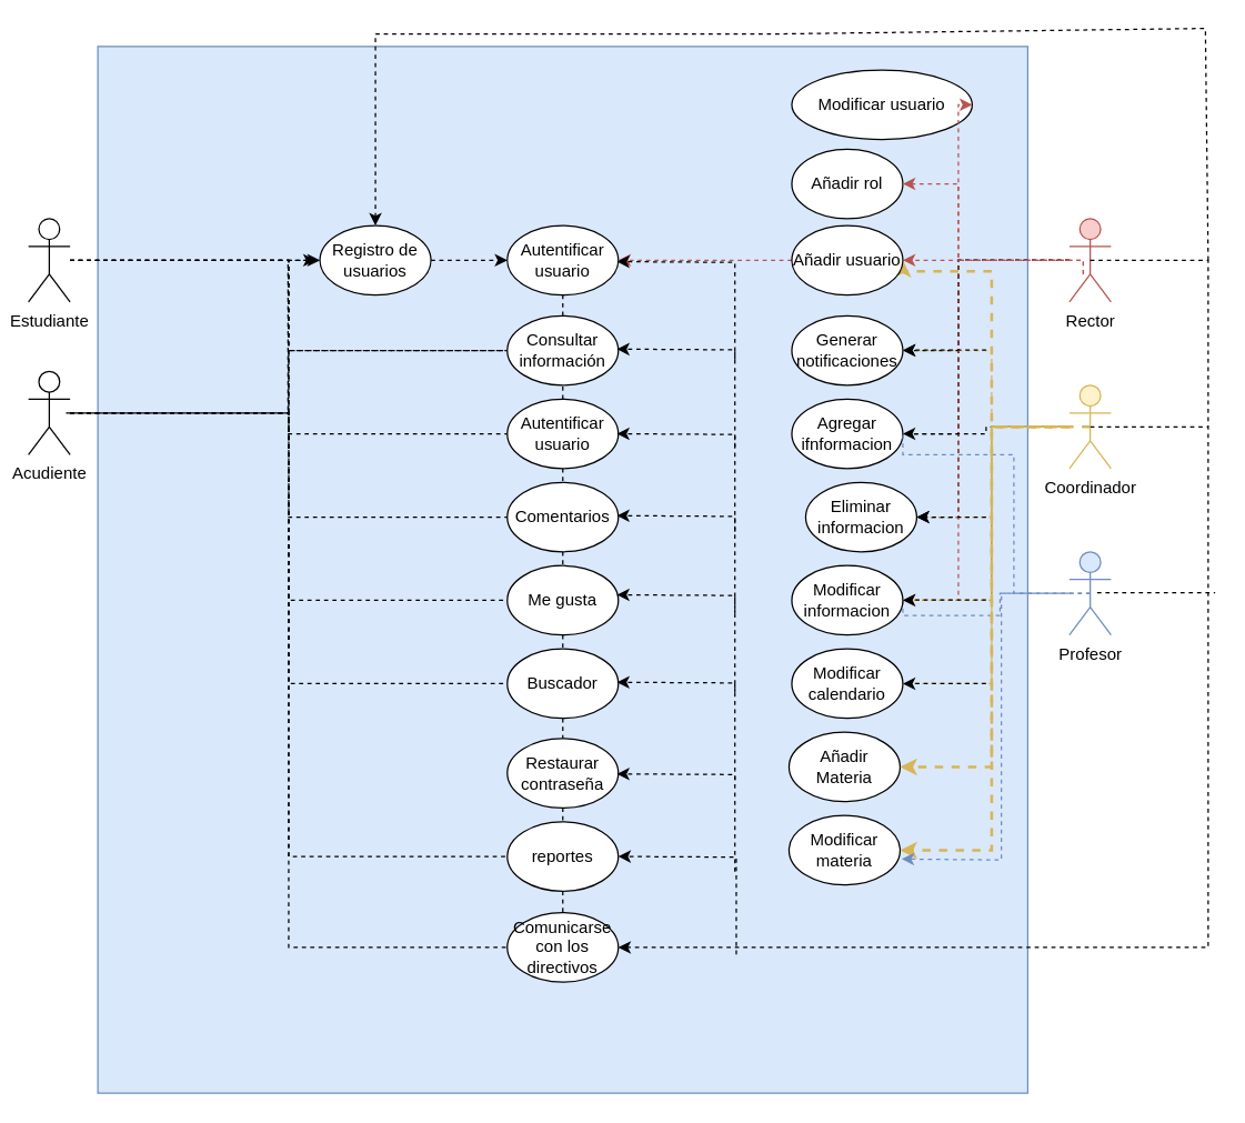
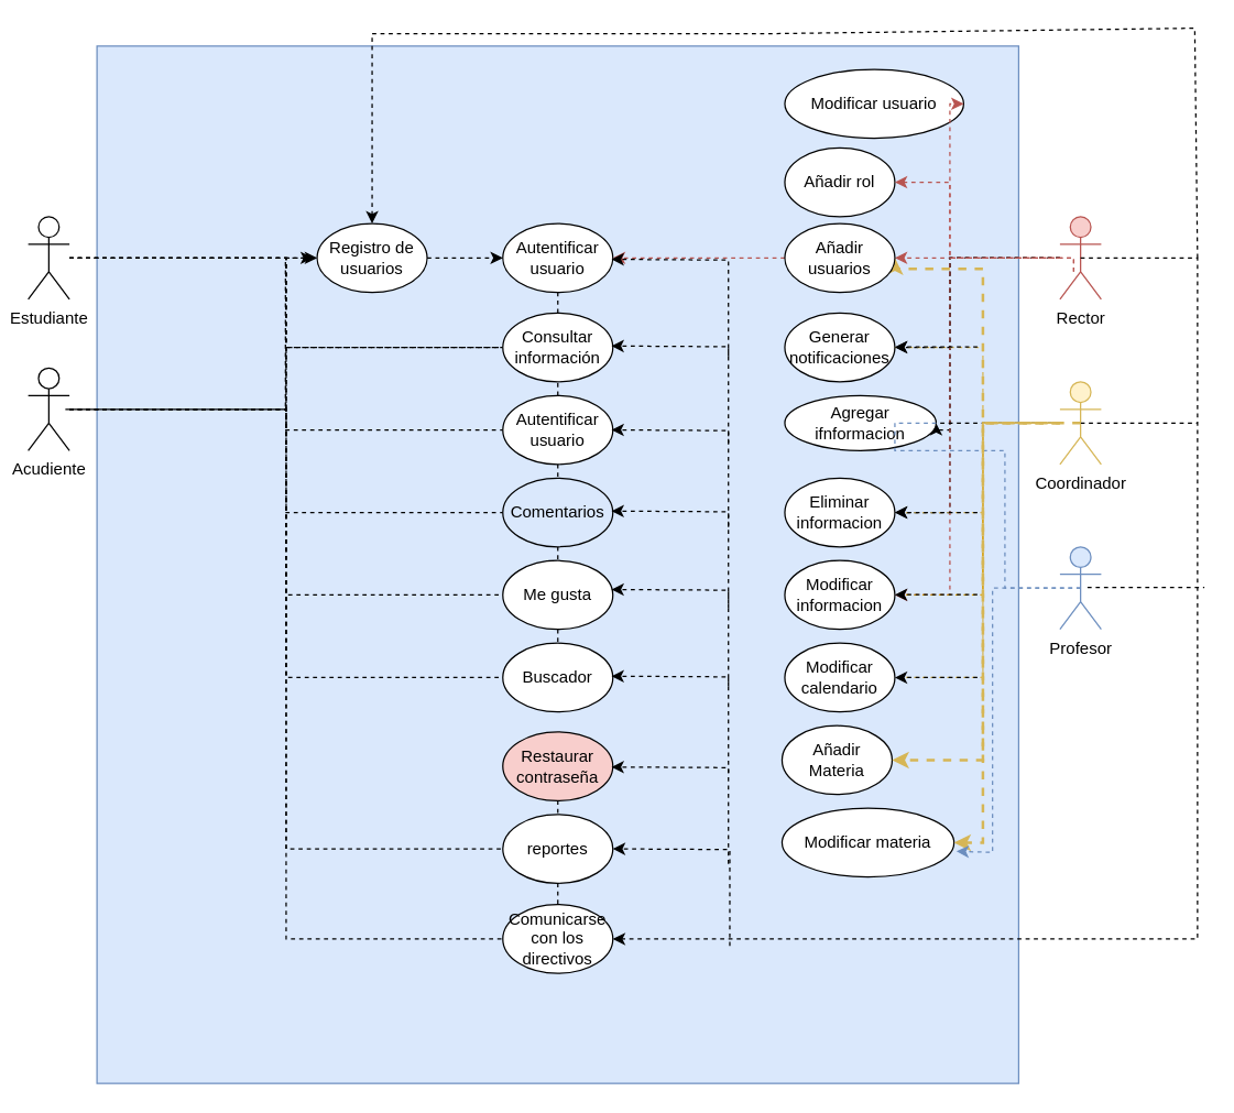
- <mxCell id="46" value="Añadir usuario" style="ellipse;whiteSpace=wrap;html=1;" vertex="1" parent="1"><mxGeometry x="570" y="162" width="80" height="50" as="geometry" /></mxCell>
+ <mxCell id="46" value="Añadir usuarios" style="ellipse;whiteSpace=wrap;html=1;" vertex="1" parent="1"><mxGeometry x="570" y="162" width="80" height="50" as="geometry" /></mxCell>
- <mxCell id="43" value="Agregar ifnformacion" style="ellipse;whiteSpace=wrap;html=1;" vertex="1" parent="1"><mxGeometry x="570" y="287" width="80" height="50" as="geometry" /></mxCell>
+ <mxCell id="43" value="Agregar ifnformacion" style="ellipse;whiteSpace=wrap;html=1;" vertex="1" parent="1"><mxGeometry x="570" y="287" width="110" height="40" as="geometry" /></mxCell>
- <mxCell id="53" value="Comentarios" style="ellipse;whiteSpace=wrap;html=1;" vertex="1" parent="1"><mxGeometry x="365" y="347" width="80" height="50" as="geometry" /></mxCell>
+ <mxCell id="53" value="Comentarios" style="ellipse;whiteSpace=wrap;html=1;fillColor=#dae8fc;" vertex="1" parent="1"><mxGeometry x="365" y="347" width="80" height="50" as="geometry" /></mxCell>
- <mxCell id="42" value="Eliminar informacion" style="ellipse;whiteSpace=wrap;html=1;" vertex="1" parent="1"><mxGeometry x="580" y="347" width="80" height="50" as="geometry" /></mxCell>
+ <mxCell id="42" value="Eliminar informacion" style="ellipse;whiteSpace=wrap;html=1;" vertex="1" parent="1"><mxGeometry x="570" y="347" width="80" height="50" as="geometry" /></mxCell>
- <mxCell id="21" style="edgeStyle=orthogonalEdgeStyle;rounded=0;orthogonalLoop=1;jettySize=auto;html=1;dashed=1;endArrow=none;endFill=0;fillColor=#dae8fc;strokeColor=#6c8ebf;entryX=1;entryY=0.5;entryDx=0;entryDy=0;" edge="1" parent="1" source="23" target="41"><mxGeometry relative="1" as="geometry"><mxPoint x="710" y="477" as="targetPoint" /><Array as="points"><mxPoint x="720" y="427" /><mxPoint x="720" y="443" /><mxPoint x="650" y="443" /></Array></mxGeometry></mxCell>
- <mxCell id="54" style="edgeStyle=orthogonalEdgeStyle;rounded=0;orthogonalLoop=1;jettySize=auto;html=1;exitX=0.5;exitY=1;exitDx=0;exitDy=0;entryX=0.5;entryY=0;entryDx=0;entryDy=0;dashed=1;endArrow=none;endFill=0;" edge="1" parent="1" source="55" target="48"><mxGeometry relative="1" as="geometry" /></mxCell>
- <mxCell id="48" value="Restaurar contraseña" style="ellipse;whiteSpace=wrap;html=1;" vertex="1" parent="1"><mxGeometry x="365" y="531.5" width="80" height="50" as="geometry" /></mxCell>
+ <mxCell id="48" value="Restaurar contraseña" style="ellipse;whiteSpace=wrap;html=1;fillColor=#f8cecc;" vertex="1" parent="1"><mxGeometry x="365" y="531.5" width="80" height="50" as="geometry" /></mxCell>
- <mxCell id="74" value="Modificar materia" style="ellipse;whiteSpace=wrap;html=1;" vertex="1" parent="1"><mxGeometry x="568" y="587" width="80" height="50" as="geometry" /></mxCell>
+ <mxCell id="74" value="Modificar materia" style="ellipse;whiteSpace=wrap;html=1;" vertex="1" parent="1"><mxGeometry x="568" y="587" width="125" height="50" as="geometry" /></mxCell>
